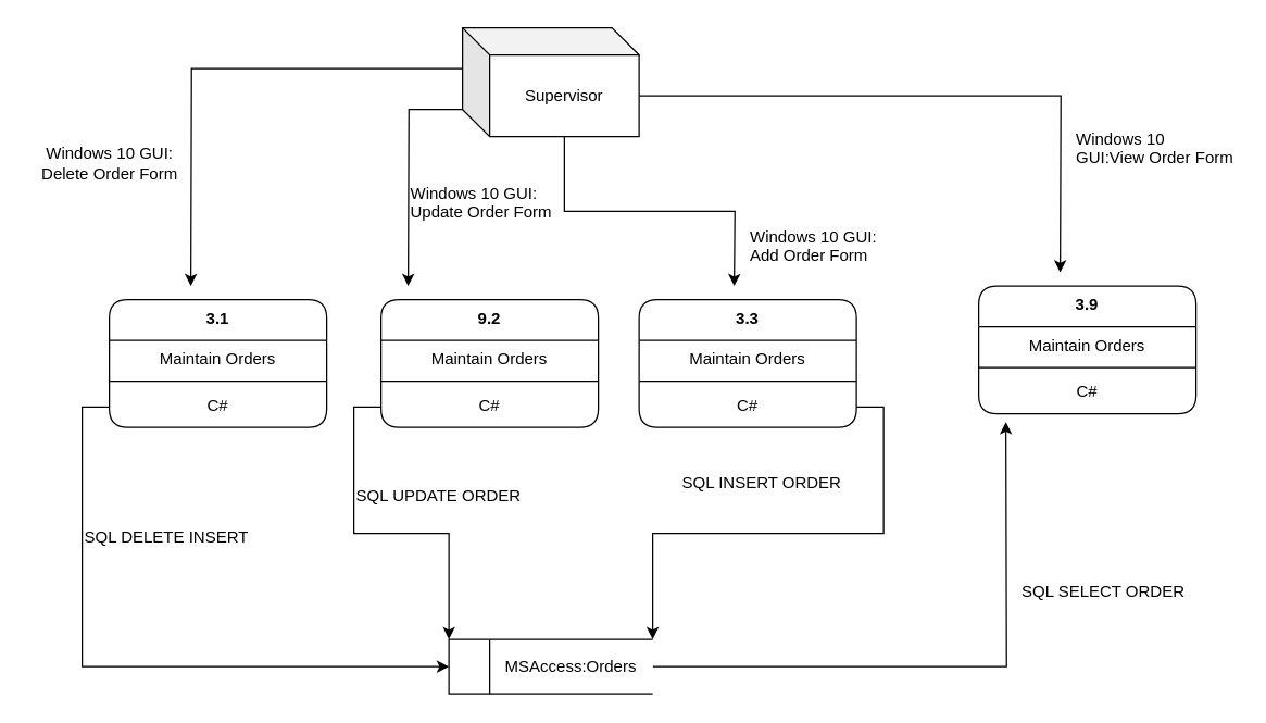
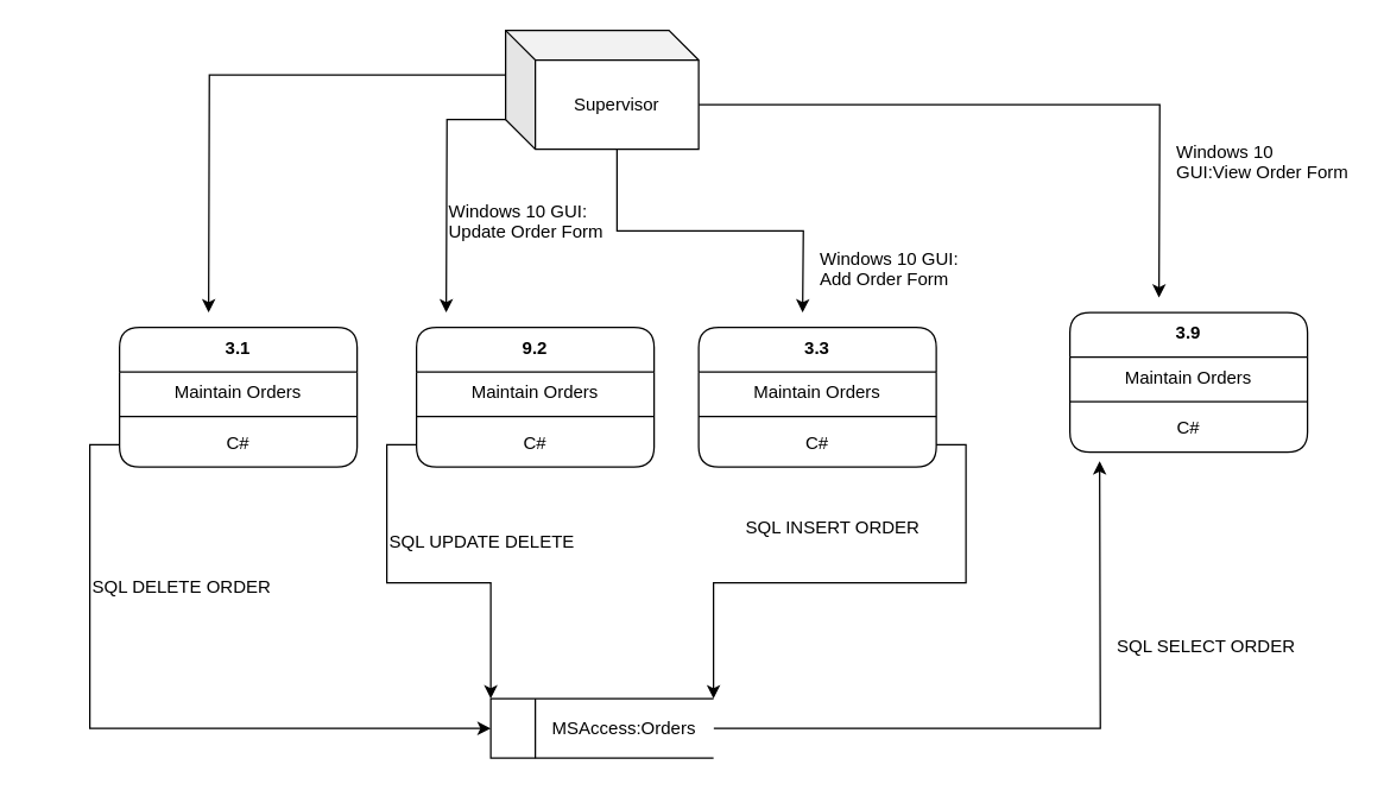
- <mxCell id="13" value="Windows 10 GUI:&lt;br&gt;Delete Order Form" style="text;html=1;align=center;verticalAlign=middle;resizable=0;points=[];autosize=1;strokeColor=none;fillColor=none;" vertex="1" parent="1"><mxGeometry y="100" width="120" height="40" as="geometry" x="20" /></mxCell>
- <mxCell id="22" value="SQL UPDATE ORDER" style="text;html=1;align=left;verticalAlign=middle;resizable=0;points=[];autosize=1;strokeColor=none;fillColor=none;" vertex="1" parent="1"><mxGeometry x="260" y="350" width="140" height="30" as="geometry" /></mxCell>
+ <mxCell id="22" value="SQL UPDATE DELETE" style="text;html=1;align=left;verticalAlign=middle;resizable=0;points=[];autosize=1;strokeColor=none;fillColor=none;" vertex="1" parent="1"><mxGeometry x="260" y="350" width="140" height="30" as="geometry" /></mxCell>
- <mxCell id="15" value="SQL DELETE INSERT" style="text;html=1;align=left;verticalAlign=middle;resizable=0;points=[];autosize=1;strokeColor=none;fillColor=none;" vertex="1" parent="1"><mxGeometry x="60" y="380" width="140" height="30" as="geometry" /></mxCell>
+ <mxCell id="15" value="SQL DELETE ORDER" style="text;html=1;align=left;verticalAlign=middle;resizable=0;points=[];autosize=1;strokeColor=none;fillColor=none;" vertex="1" parent="1"><mxGeometry x="60" y="380" width="140" height="30" as="geometry" /></mxCell>
